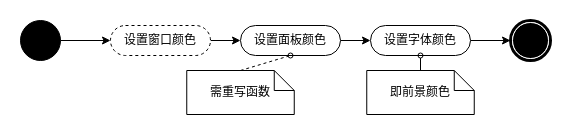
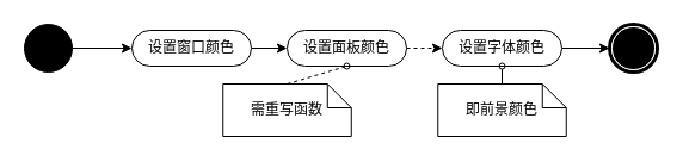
- <mxCell id="9" value="设置窗口颜色" style="rounded=1;whiteSpace=wrap;html=1;shadow=0;comic=0;labelBackgroundColor=none;strokeWidth=1;fontFamily=Verdana;fontSize=12;align=center;arcSize=50;dashed=1;" vertex="1" parent="1"><mxGeometry x="110" y="25" width="100" height="30" as="geometry" /></mxCell>
+ <mxCell id="9" value="设置窗口颜色" style="rounded=1;whiteSpace=wrap;html=1;shadow=0;comic=0;labelBackgroundColor=none;strokeWidth=1;fontFamily=Verdana;fontSize=12;align=center;arcSize=50;" vertex="1" parent="1"><mxGeometry x="110" y="25" width="100" height="30" as="geometry" /></mxCell>
- <mxCell id="6" style="edgeStyle=orthogonalEdgeStyle;rounded=0;orthogonalLoop=1;jettySize=auto;html=1;exitX=1;exitY=0.5;exitDx=0;exitDy=0;entryX=0;entryY=0.5;entryDx=0;entryDy=0;" edge="1" parent="1" source="7" target="5"><mxGeometry relative="1" as="geometry" /></mxCell>
+ <mxCell id="6" style="edgeStyle=orthogonalEdgeStyle;rounded=0;orthogonalLoop=1;jettySize=auto;html=1;exitX=1;exitY=0.5;exitDx=0;exitDy=0;entryX=0;entryY=0.5;entryDx=0;entryDy=0;dashed=1;" edge="1" parent="1" source="7" target="5"><mxGeometry relative="1" as="geometry" /></mxCell>
